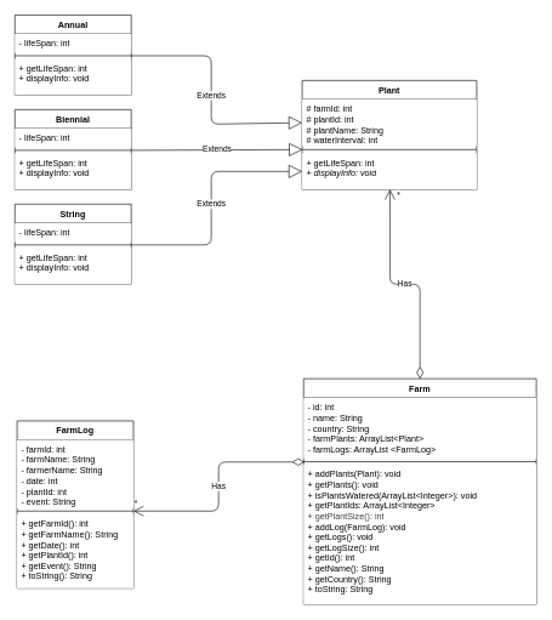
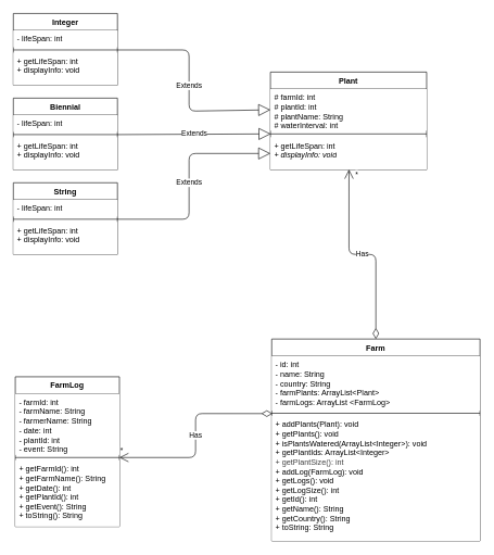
- <mxCell id="2" value="Annual" style="swimlane;fontStyle=1;align=center;verticalAlign=top;childLayout=stackLayout;horizontal=1;startSize=26;horizontalStack=0;resizeParent=1;resizeParentMax=0;resizeLast=0;collapsible=1;marginBottom=0;whiteSpace=wrap;html=1;fontColor=default;fillColor=default;" parent="1" vertex="1"><mxGeometry x="20" y="20" width="160" height="110" as="geometry" /></mxCell>
+ <mxCell id="2" value="Integer" style="swimlane;fontStyle=1;align=center;verticalAlign=top;childLayout=stackLayout;horizontal=1;startSize=26;horizontalStack=0;resizeParent=1;resizeParentMax=0;resizeLast=0;collapsible=1;marginBottom=0;whiteSpace=wrap;html=1;fontColor=default;fillColor=default;" parent="1" vertex="1"><mxGeometry x="20" y="20" width="160" height="110" as="geometry" /></mxCell>
